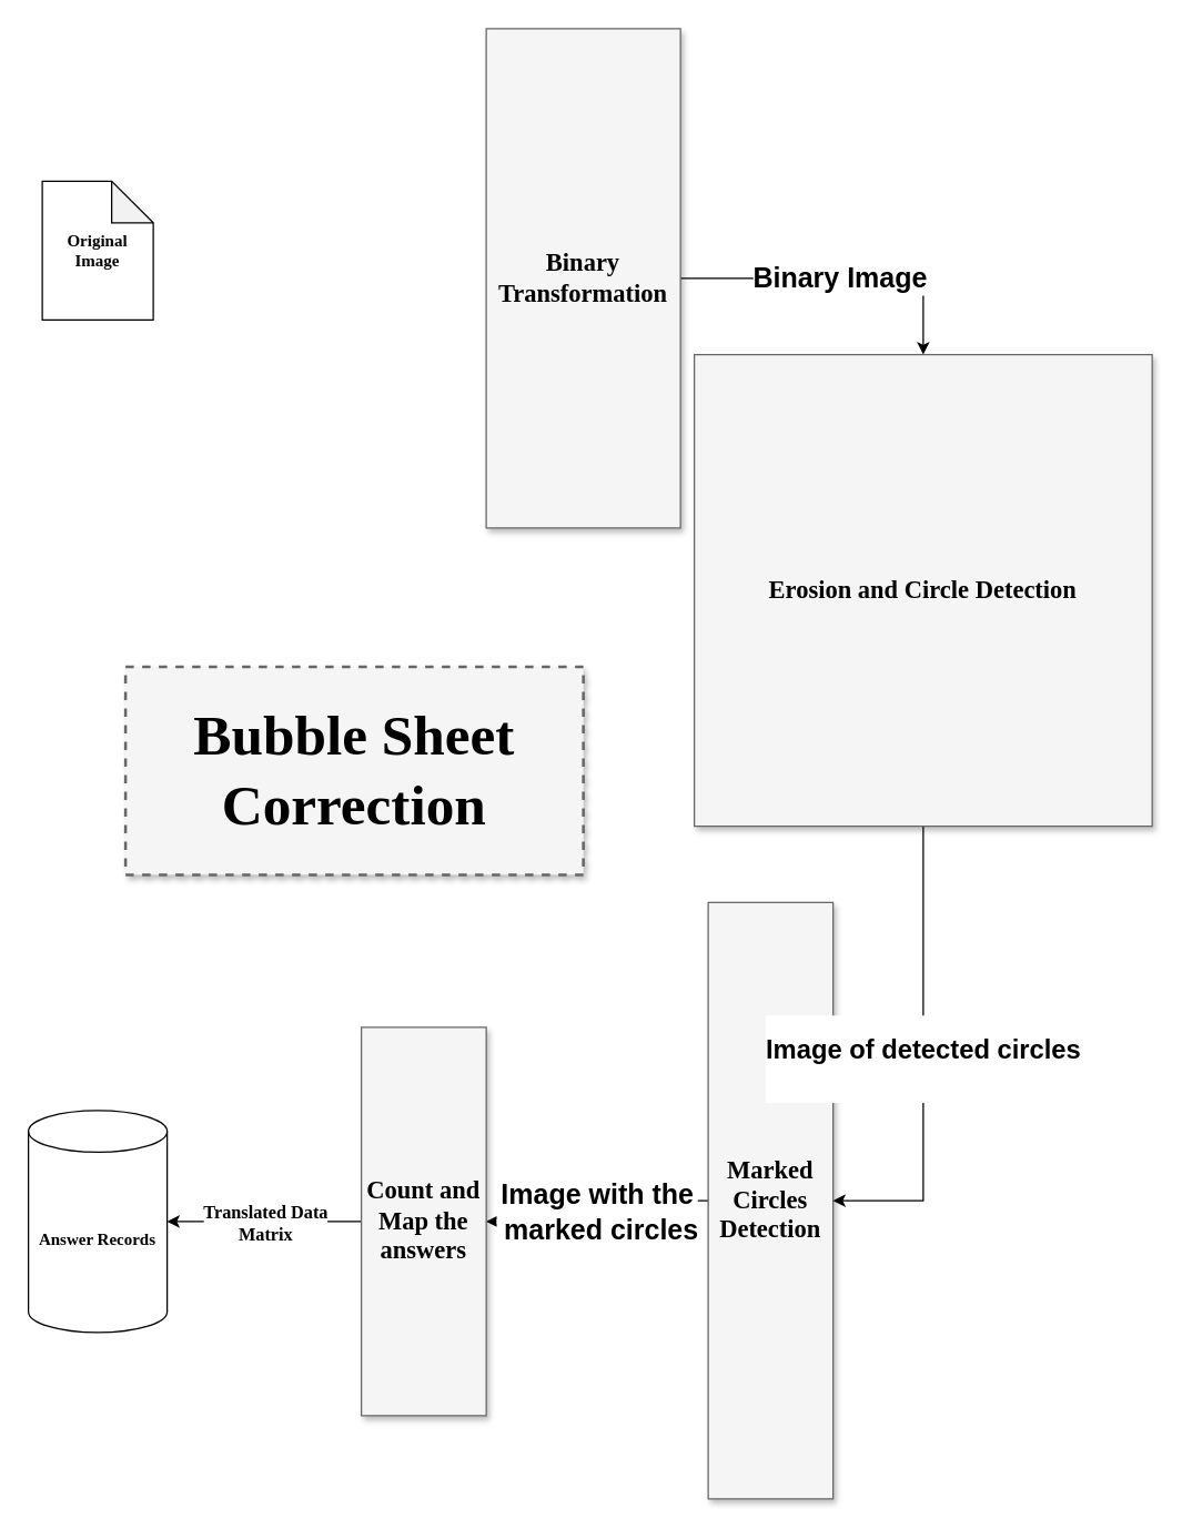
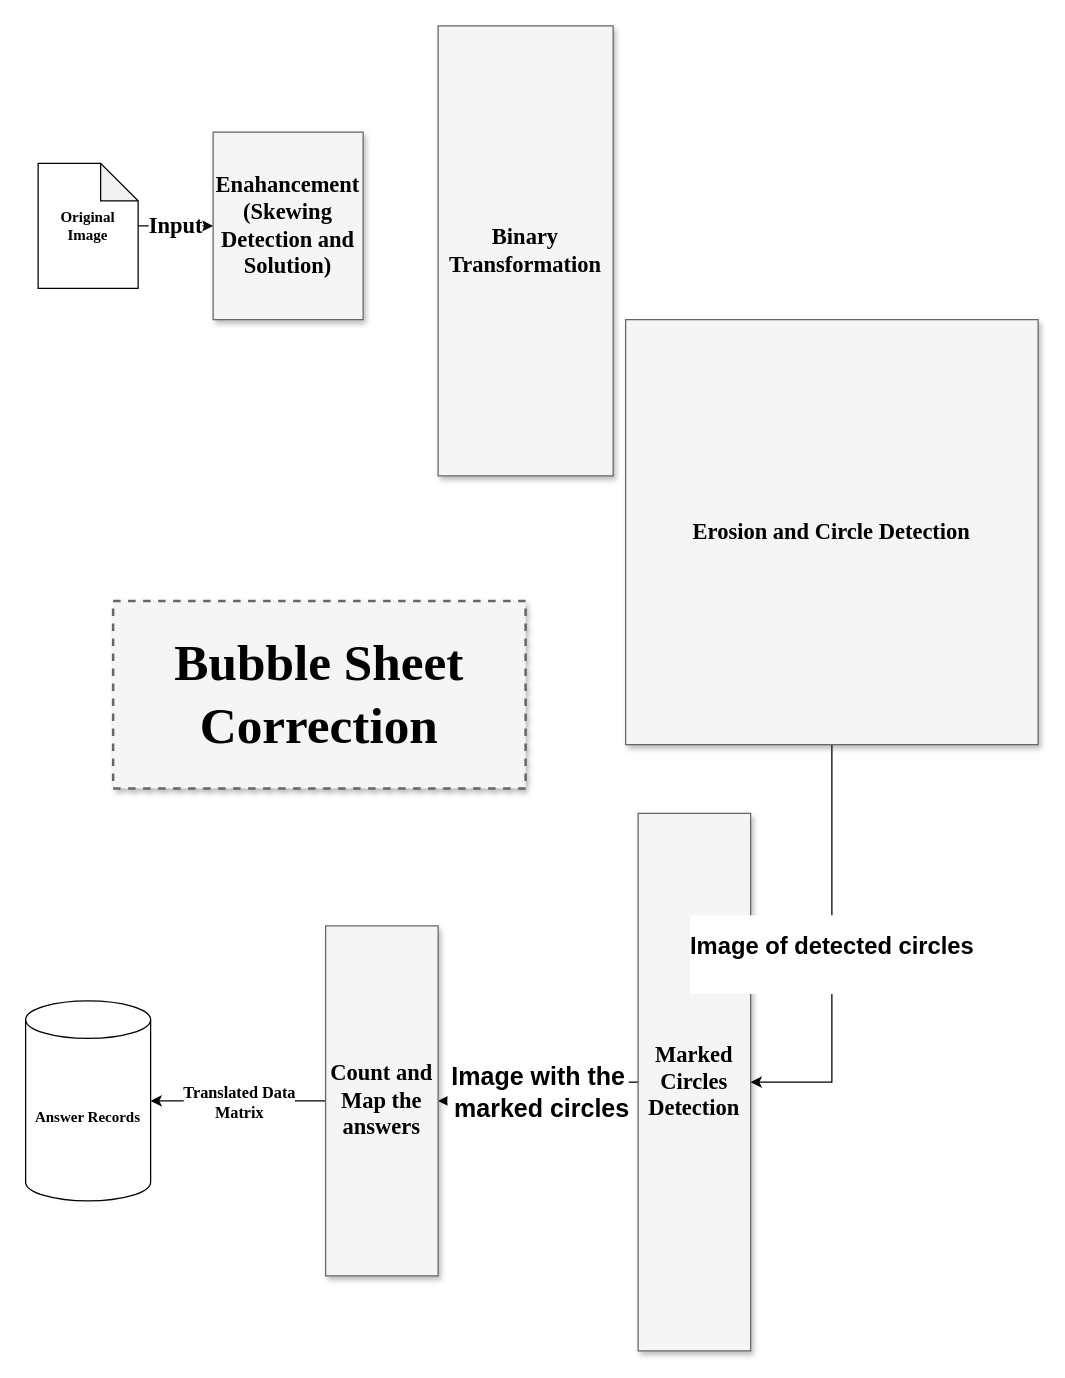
+ <mxCell id="6" value="Input" style="edgeStyle=orthogonalEdgeStyle;rounded=0;orthogonalLoop=1;jettySize=auto;html=1;entryX=0;entryY=0.5;entryDx=0;entryDy=0;fontFamily=Times New Roman;fontStyle=1;fontSize=18;" parent="1" source="7" target="3" edge="1"><mxGeometry relative="1" as="geometry"><mxPoint x="27" y="71" as="targetPoint" /></mxGeometry></mxCell>
+ <mxCell id="3" value="Enahancement&lt;br&gt;(Skewing Detection and Solution)" style="whiteSpace=wrap;html=1;shadow=1;fontSize=18;fillColor=#f5f5f5;strokeColor=#666666;fontFamily=Times New Roman;fontStyle=1" parent="1" vertex="1"><mxGeometry x="170" y="105" width="120" height="150" as="geometry" /></mxCell>
- <mxCell id="13" value="&lt;b&gt;&lt;font style=&quot;font-size: 20px;&quot;&gt;Binary Image&lt;/font&gt;&lt;/b&gt;" style="edgeStyle=orthogonalEdgeStyle;rounded=0;orthogonalLoop=1;jettySize=auto;html=1;entryX=0;entryY=0.5;entryDx=0;entryDy=0;fontSize=18;" parent="1" source="14" target="12" edge="1"><mxGeometry relative="1" as="geometry" /></mxCell>
